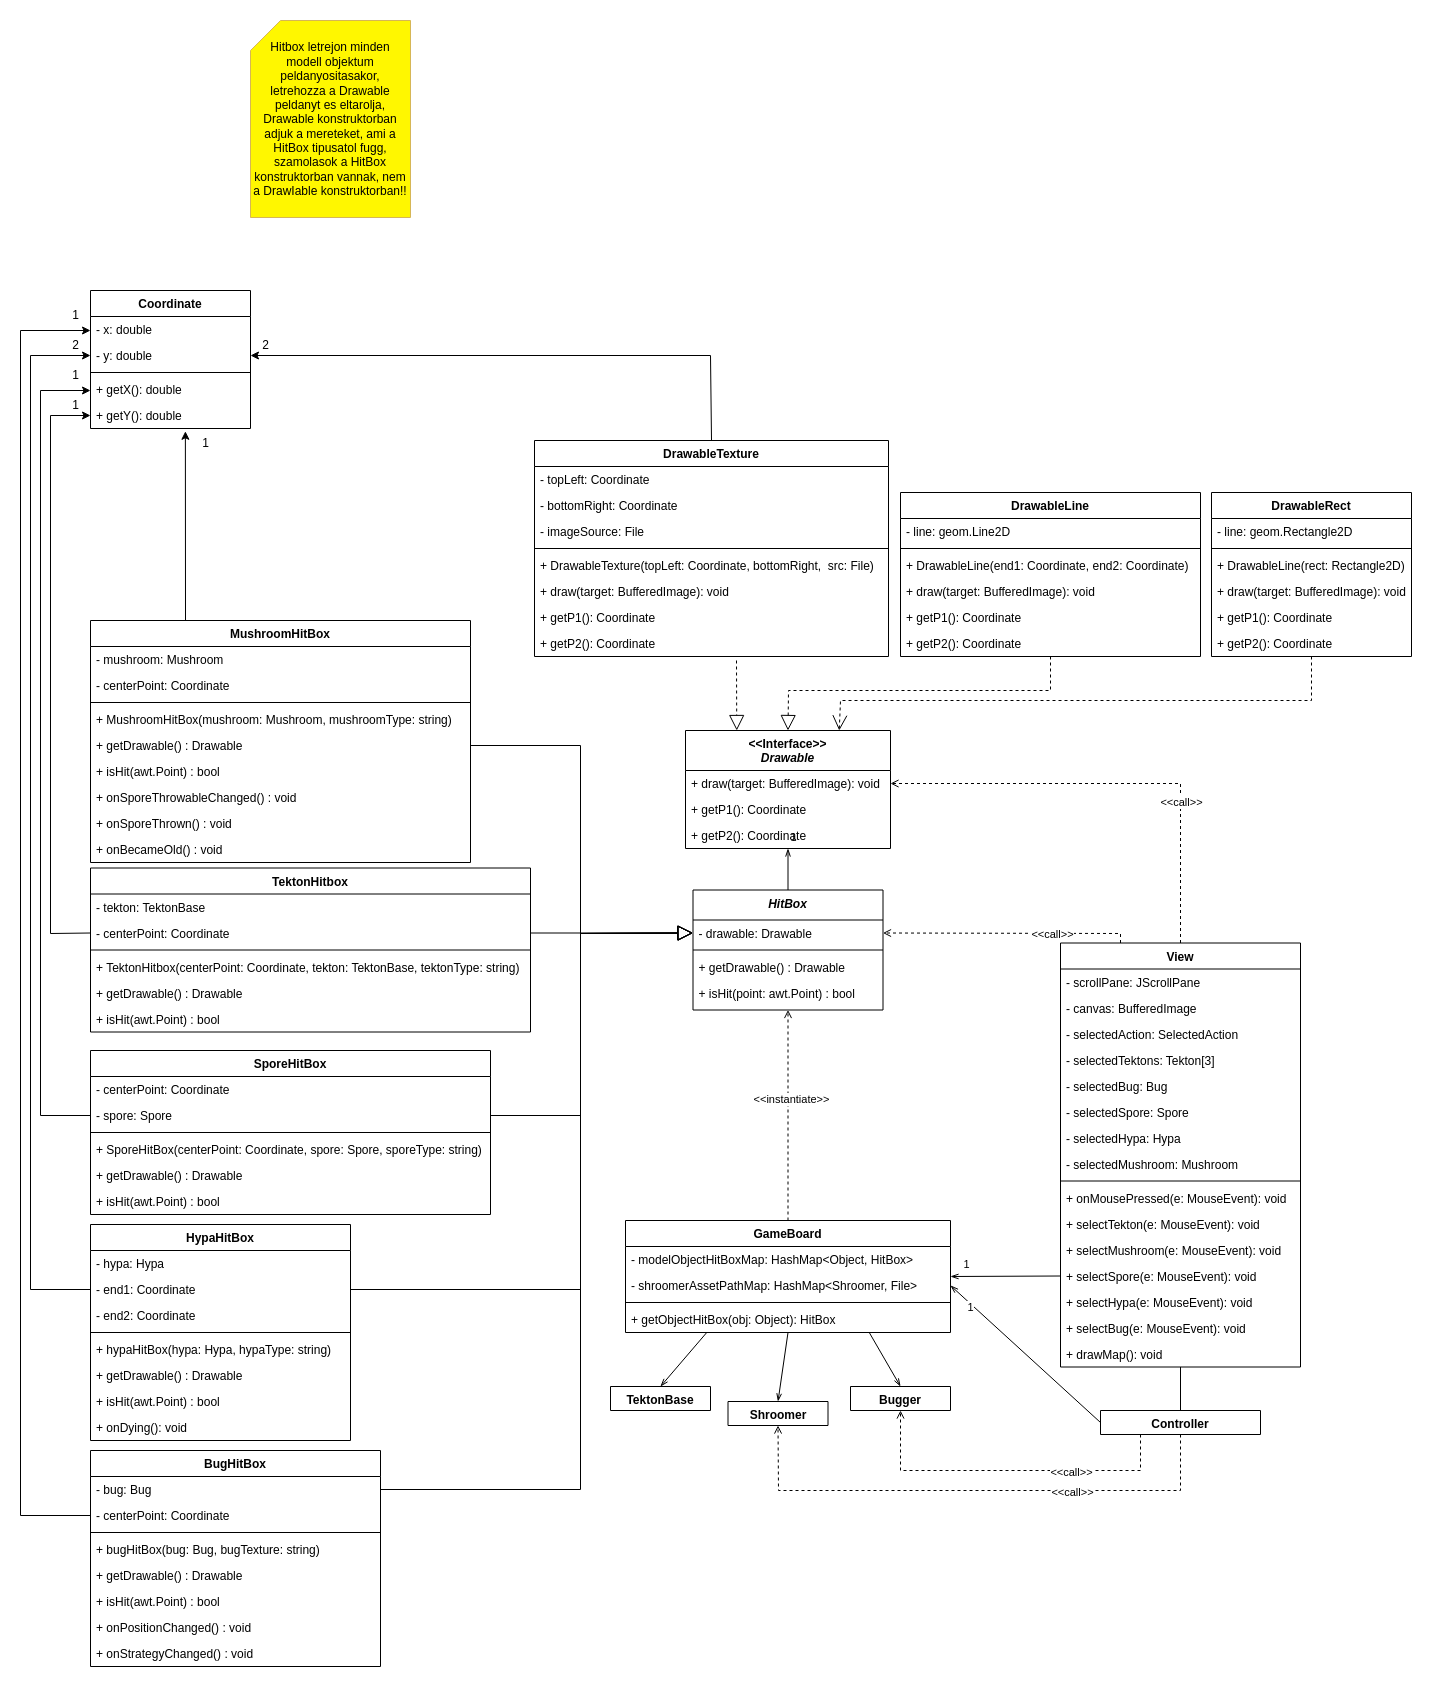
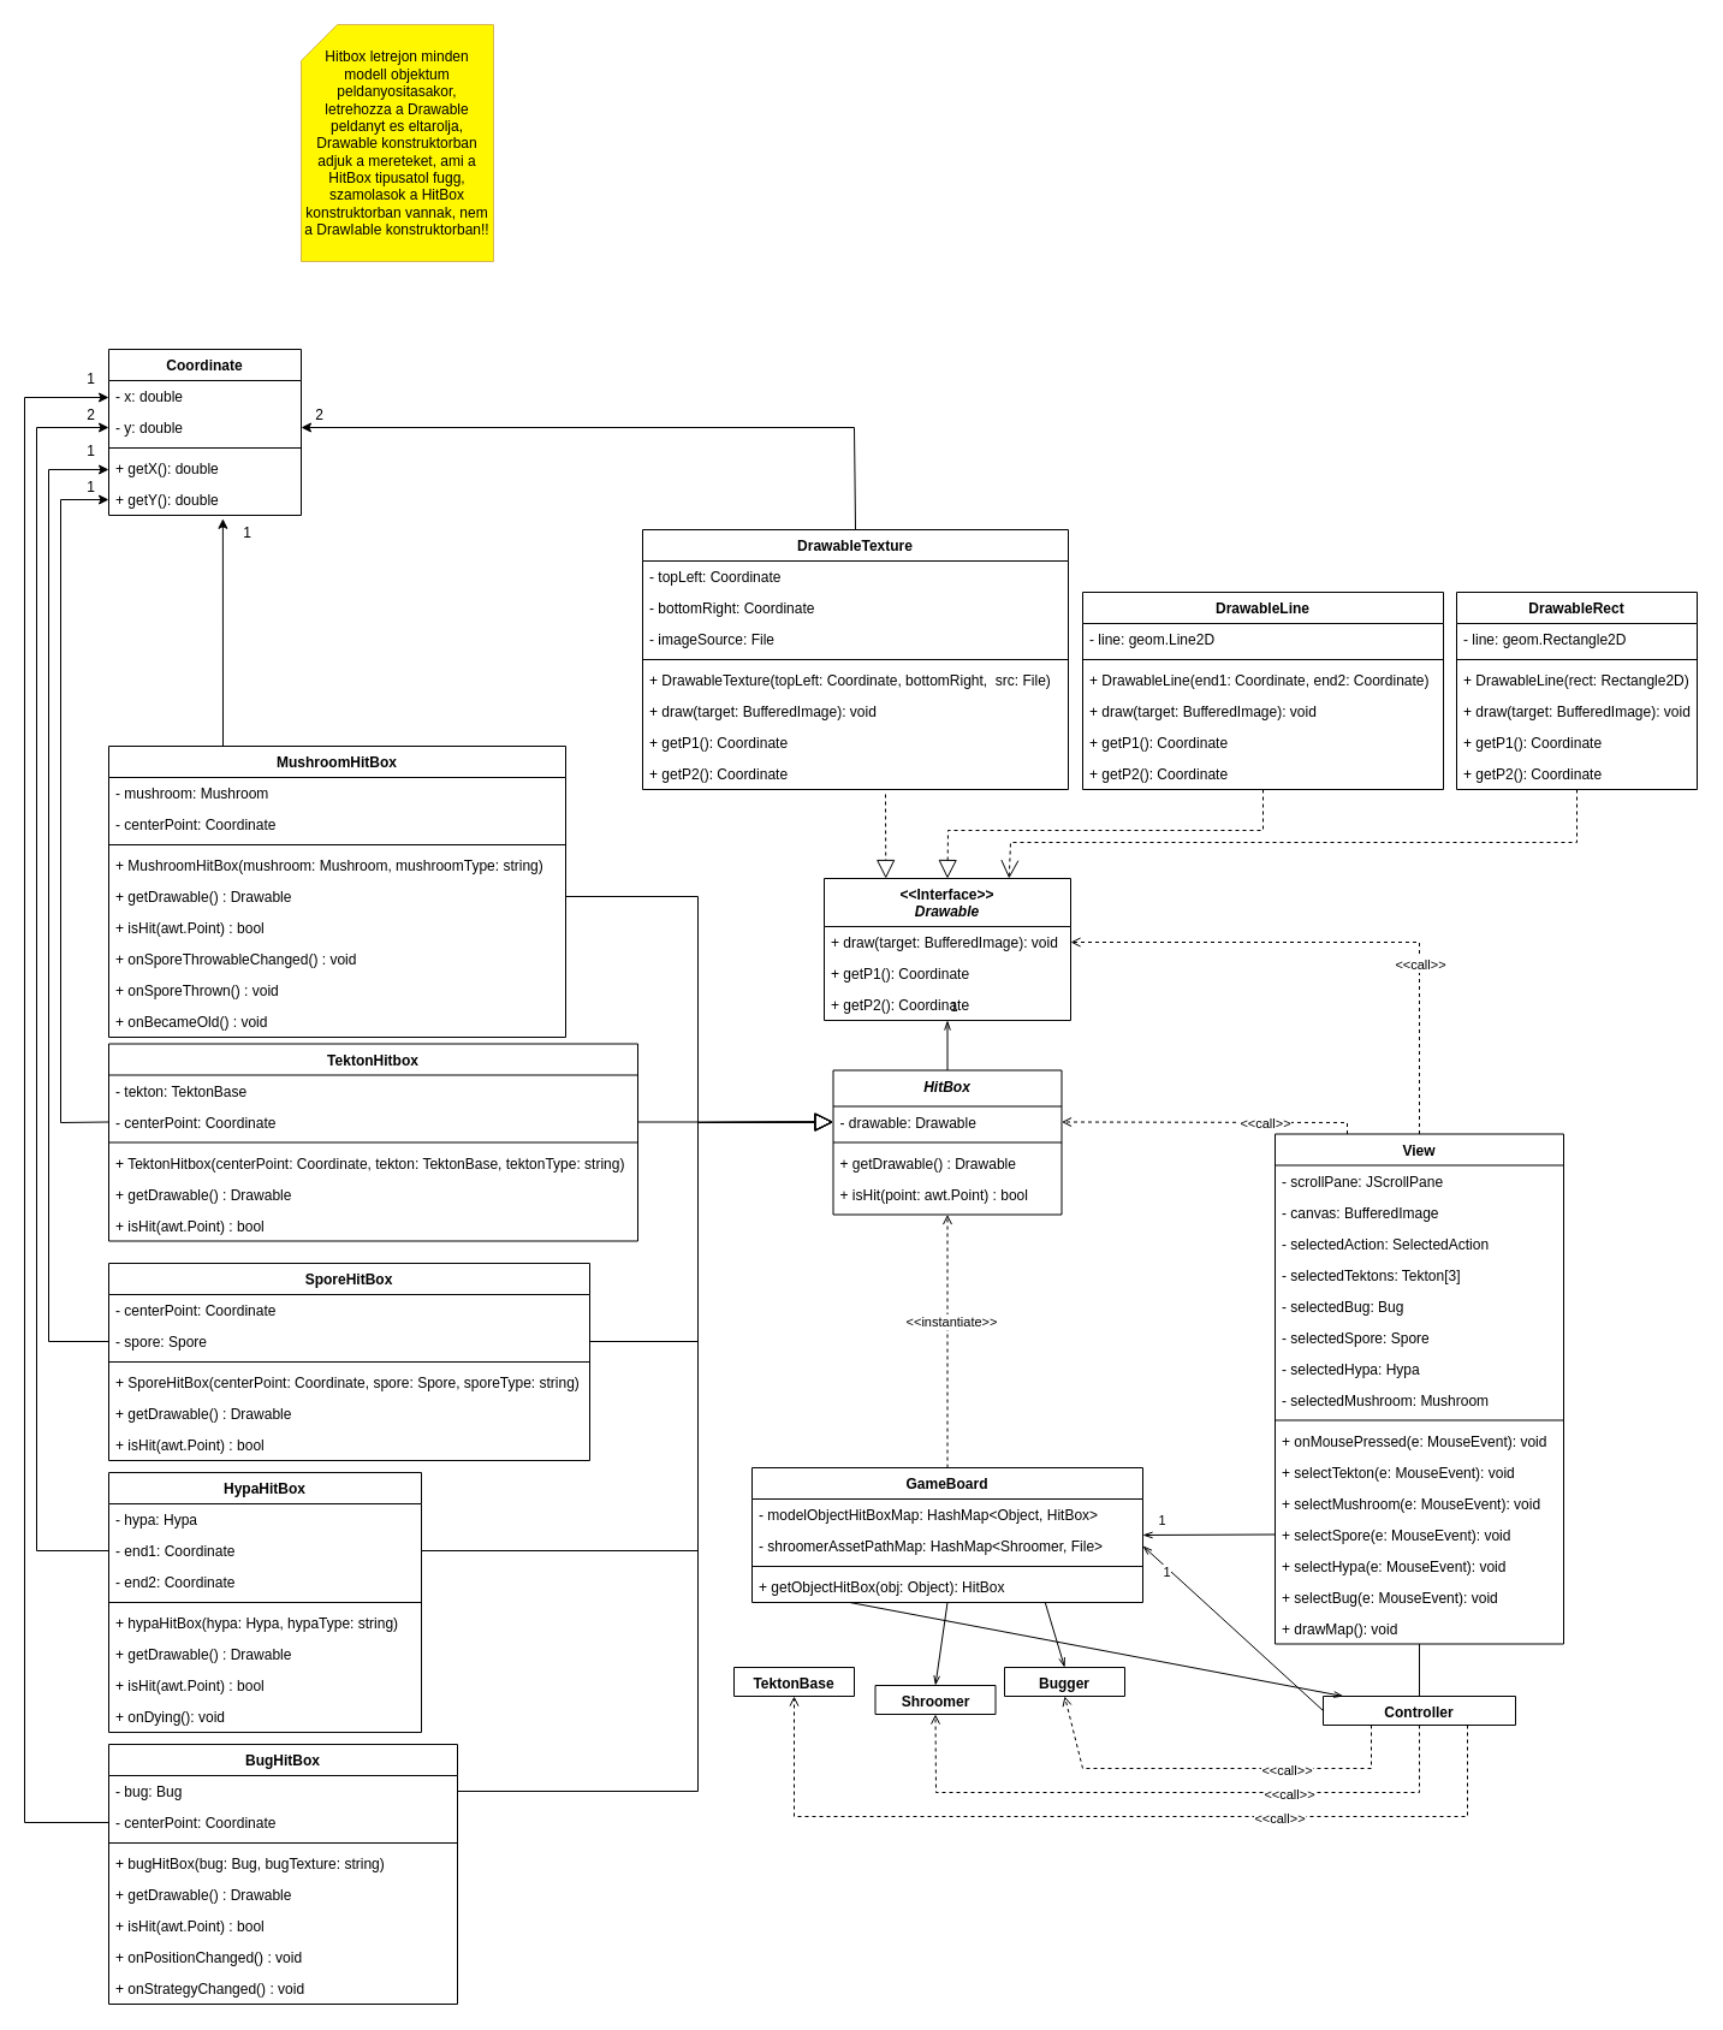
- <mxCell id="125" value="" style="endArrow=openThin;html=1;rounded=0;entryX=0.5;entryY=0;entryDx=0;entryDy=0;exitX=0.25;exitY=1;exitDx=0;exitDy=0;endFill=0;" parent="1" source="90" target="122" edge="1"><mxGeometry width="50" height="50" relative="1" as="geometry"><mxPoint x="1080" y="1438" as="sourcePoint" /><mxPoint x="940" y="1299" as="targetPoint" /></mxGeometry></mxCell>
+ <mxCell id="125" value="" style="endArrow=openThin;html=1;rounded=0;exitX=0.25;exitY=1;exitDx=0;exitDy=0;endFill=0;" parent="1" source="90" target="113" edge="1"><mxGeometry width="50" height="50" relative="1" as="geometry"><mxPoint x="1080" y="1438" as="sourcePoint" /><mxPoint x="940" y="1299" as="targetPoint" /></mxGeometry></mxCell>
- <mxCell id="124" value="Bugger" style="swimlane;fontStyle=1;align=center;verticalAlign=top;childLayout=stackLayout;horizontal=1;startSize=26;horizontalStack=0;resizeParent=1;resizeParentMax=0;resizeLast=0;collapsible=1;marginBottom=0;whiteSpace=wrap;html=1;" parent="1" vertex="1"><mxGeometry x="850" y="1386" width="100" height="24" as="geometry" /></mxCell>
+ <mxCell id="124" value="Bugger" style="swimlane;fontStyle=1;align=center;verticalAlign=top;childLayout=stackLayout;horizontal=1;startSize=26;horizontalStack=0;resizeParent=1;resizeParentMax=0;resizeLast=0;collapsible=1;marginBottom=0;whiteSpace=wrap;html=1;" parent="1" vertex="1"><mxGeometry x="835" y="1386" width="100" height="24" as="geometry" /></mxCell>
+ <mxCell id="128" value="" style="endArrow=open;html=1;rounded=0;entryX=0.5;entryY=1;entryDx=0;entryDy=0;exitX=0.75;exitY=1;exitDx=0;exitDy=0;endFill=0;dashed=1;" parent="1" source="113" target="122" edge="1"><mxGeometry width="50" height="50" relative="1" as="geometry"><mxPoint x="1160" y="1277" as="sourcePoint" /><mxPoint x="713" y="1046" as="targetPoint" /><Array as="points"><mxPoint x="1220" y="1510" /><mxPoint x="660" y="1510" /></Array></mxGeometry></mxCell>
+ <mxCell id="129" value="&amp;lt;&amp;lt;call&amp;gt;&amp;gt;" style="edgeLabel;html=1;align=center;verticalAlign=middle;resizable=0;points=[];" parent="128" vertex="1" connectable="0"><mxGeometry x="-0.368" relative="1" as="geometry"><mxPoint y="1" as="offset" /></mxGeometry></mxCell>
